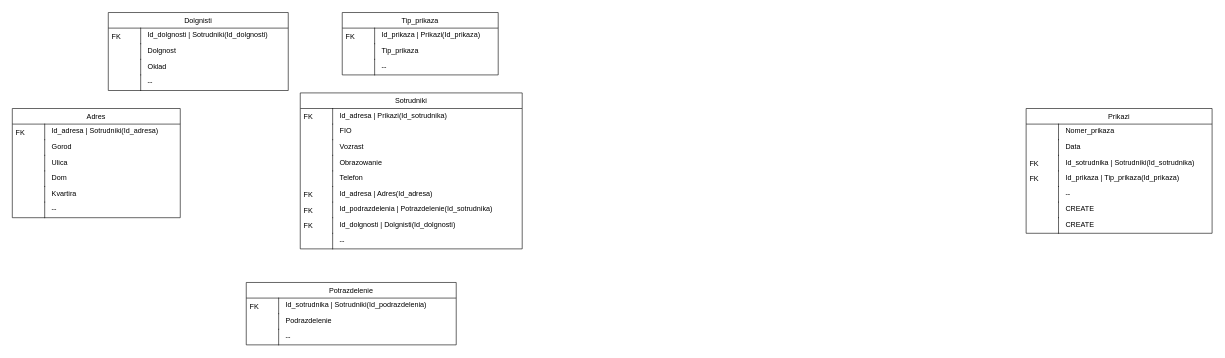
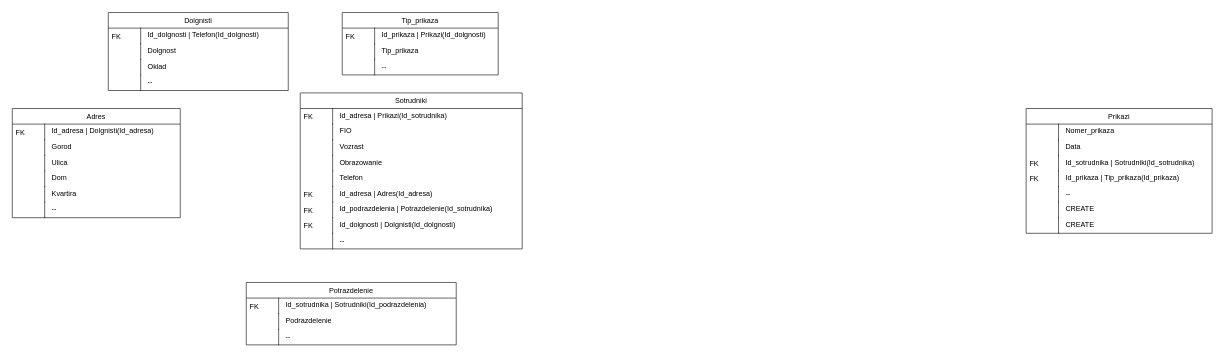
- <mxCell id="16" value="Id_dolgnosti | Sotrudniki(Id_dolgnosti)" style="shape=partialRectangle;top=0;left=0;right=0;bottom=0;align=left;verticalAlign=top;spacingTop=-2;fillColor=none;spacingLeft=64;spacingRight=4;overflow=hidden;rotatable=0;points=[[0,0.5],[1,0.5]];portConstraint=eastwest;dropTarget=0;" vertex="1" parent="15"><mxGeometry y="26" width="300" height="26" as="geometry" /></mxCell>
+ <mxCell id="16" value="Id_dolgnosti | Telefon(Id_dolgnosti)" style="shape=partialRectangle;top=0;left=0;right=0;bottom=0;align=left;verticalAlign=top;spacingTop=-2;fillColor=none;spacingLeft=64;spacingRight=4;overflow=hidden;rotatable=0;points=[[0,0.5],[1,0.5]];portConstraint=eastwest;dropTarget=0;" vertex="1" parent="15"><mxGeometry y="26" width="300" height="26" as="geometry" /></mxCell>
- <mxCell id="32" value="Id_prikaza | Prikazi(Id_prikaza)" style="shape=partialRectangle;top=0;left=0;right=0;bottom=0;align=left;verticalAlign=top;spacingTop=-2;fillColor=none;spacingLeft=64;spacingRight=4;overflow=hidden;rotatable=0;points=[[0,0.5],[1,0.5]];portConstraint=eastwest;dropTarget=0;" vertex="1" parent="31"><mxGeometry y="26" width="260" height="26" as="geometry" /></mxCell>
+ <mxCell id="32" value="Id_prikaza | Prikazi(Id_dolgnosti)" style="shape=partialRectangle;top=0;left=0;right=0;bottom=0;align=left;verticalAlign=top;spacingTop=-2;fillColor=none;spacingLeft=64;spacingRight=4;overflow=hidden;rotatable=0;points=[[0,0.5],[1,0.5]];portConstraint=eastwest;dropTarget=0;" vertex="1" parent="31"><mxGeometry y="26" width="260" height="26" as="geometry" /></mxCell>
- <mxCell id="3" value="Id_adresa | Sotrudniki(Id_adresa)" style="shape=partialRectangle;top=0;left=0;right=0;bottom=0;align=left;verticalAlign=top;spacingTop=-2;fillColor=none;spacingLeft=64;spacingRight=4;overflow=hidden;rotatable=0;points=[[0,0.5],[1,0.5]];portConstraint=eastwest;dropTarget=0;" vertex="1" parent="2"><mxGeometry y="26" width="280" height="26" as="geometry" /></mxCell>
+ <mxCell id="3" value="Id_adresa | Dolgnisti(Id_adresa)" style="shape=partialRectangle;top=0;left=0;right=0;bottom=0;align=left;verticalAlign=top;spacingTop=-2;fillColor=none;spacingLeft=64;spacingRight=4;overflow=hidden;rotatable=0;points=[[0,0.5],[1,0.5]];portConstraint=eastwest;dropTarget=0;" vertex="1" parent="2"><mxGeometry y="26" width="280" height="26" as="geometry" /></mxCell>
